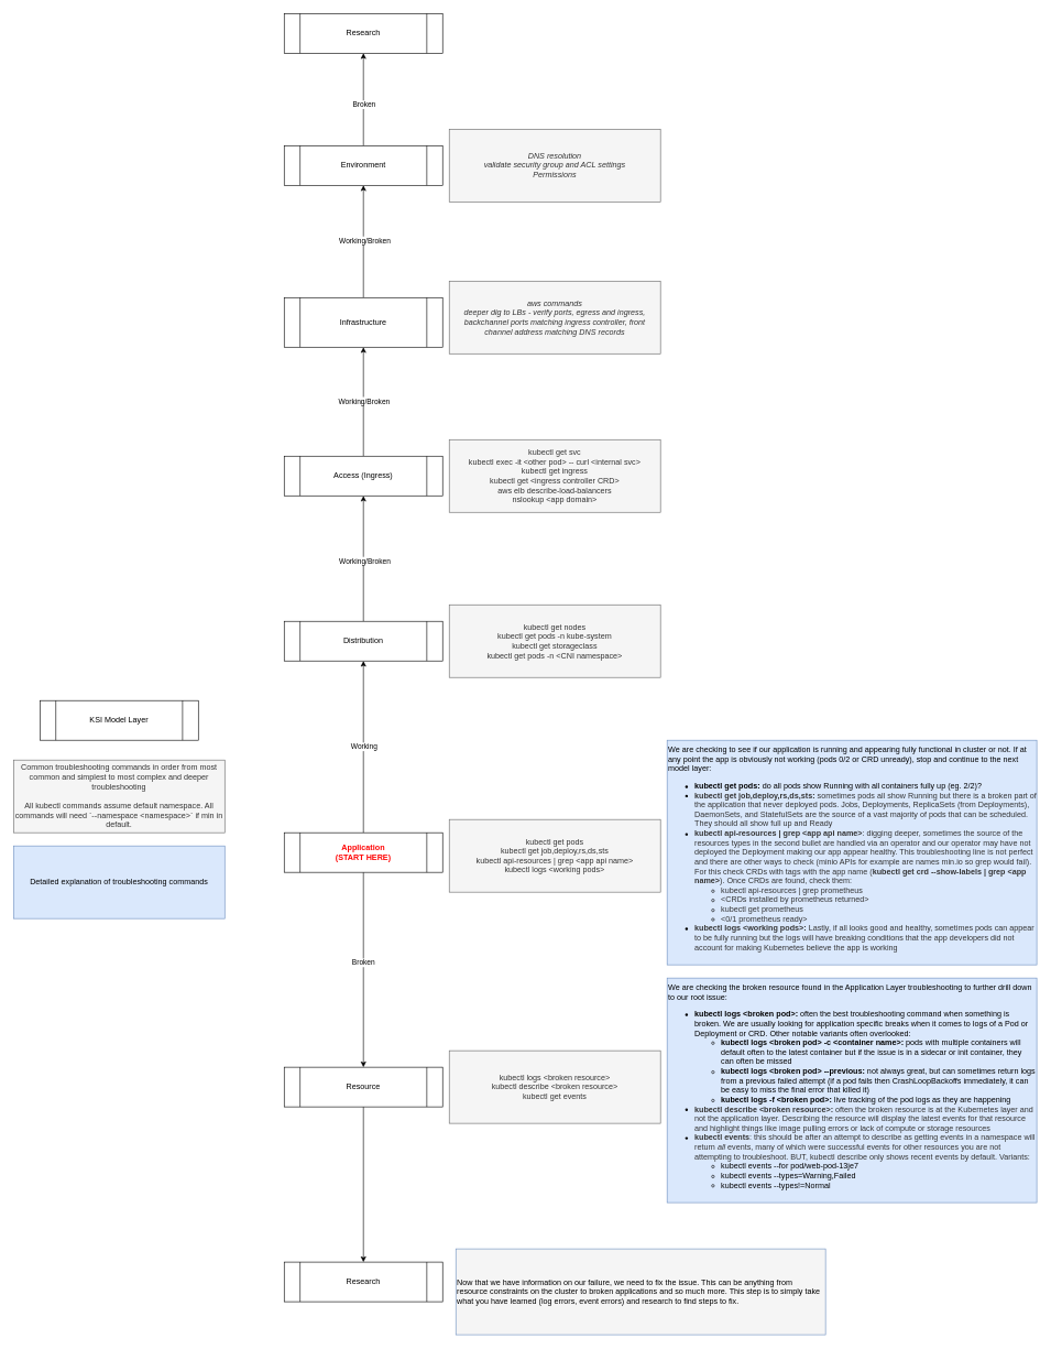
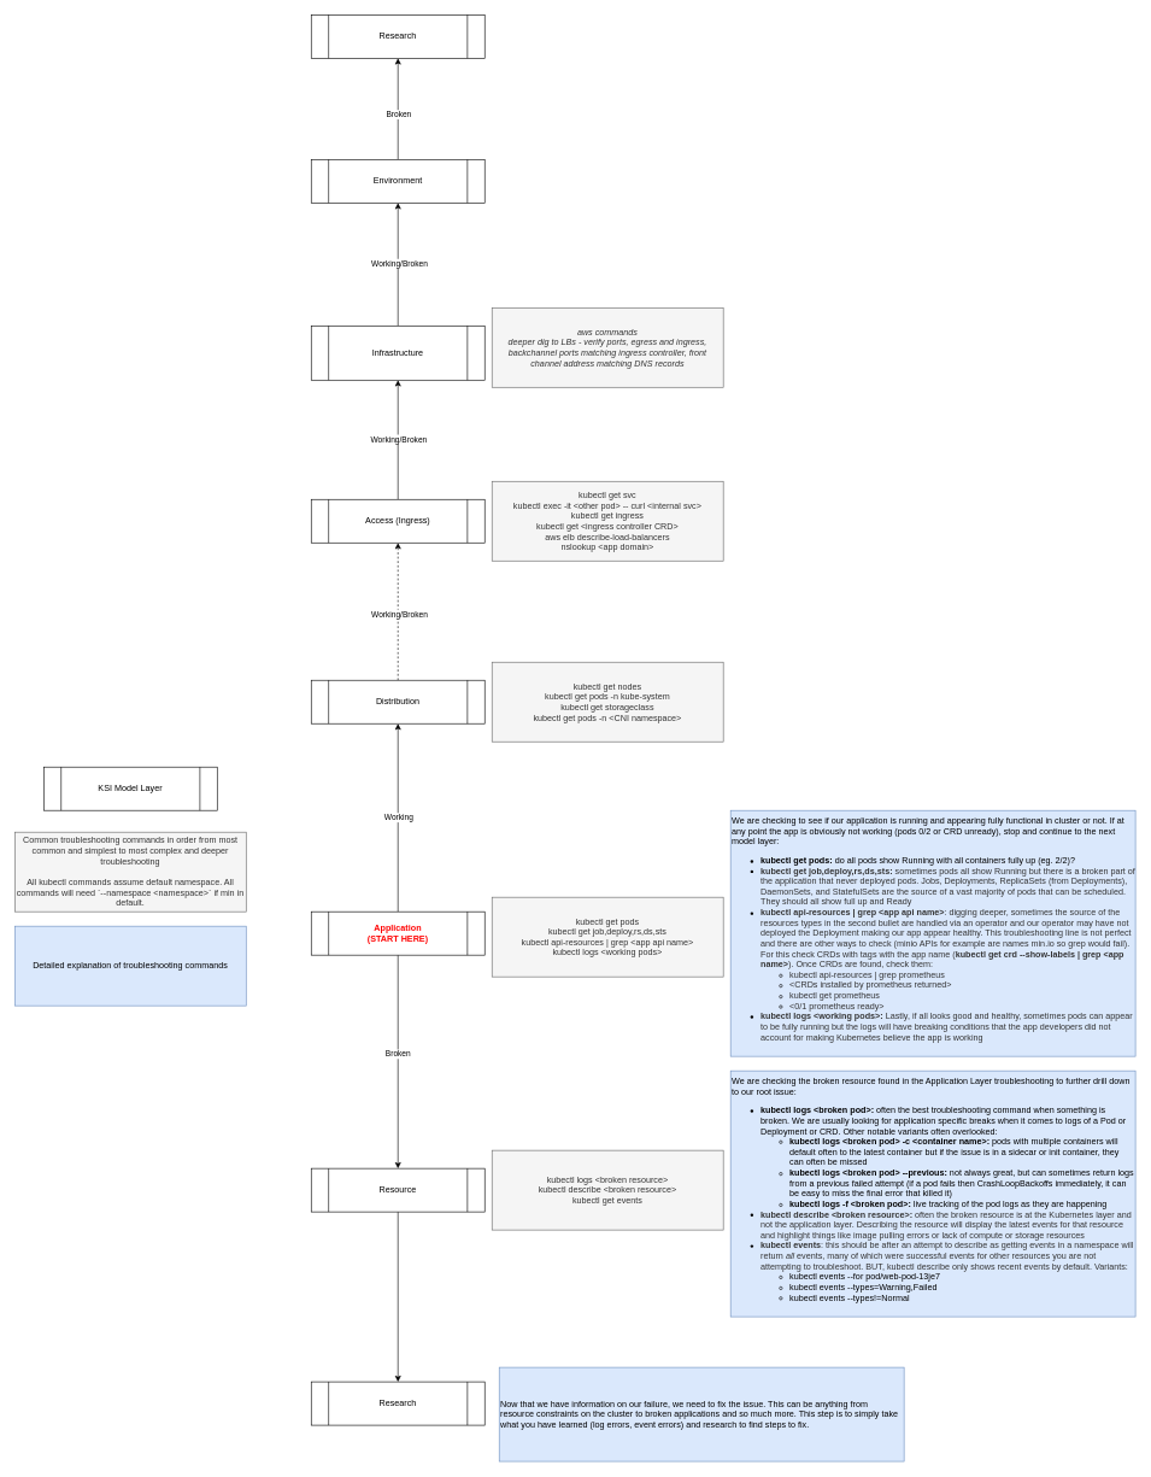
- <mxCell id="34" value="DNS resolution&lt;div&gt;validate security group and ACL settings&lt;br&gt;&lt;/div&gt;&lt;div&gt;Permissions&lt;/div&gt;" style="rounded=0;whiteSpace=wrap;html=1;fillColor=#f5f5f5;fontColor=#333333;strokeColor=#666666;fontStyle=2" vertex="1" parent="1"><mxGeometry x="680" y="195" width="320" height="110" as="geometry" /></mxCell>
- <mxCell id="17" style="edgeStyle=orthogonalEdgeStyle;rounded=0;orthogonalLoop=1;jettySize=auto;html=1;exitX=0.5;exitY=0;exitDx=0;exitDy=0;entryX=0.5;entryY=1;entryDx=0;entryDy=0;" edge="1" parent="1" source="19" target="30"><mxGeometry relative="1" as="geometry" /></mxCell>
+ <mxCell id="17" style="edgeStyle=orthogonalEdgeStyle;rounded=0;orthogonalLoop=1;jettySize=auto;html=1;exitX=0.5;exitY=0;exitDx=0;exitDy=0;entryX=0.5;entryY=1;entryDx=0;entryDy=0;dashed=1;" edge="1" parent="1" source="19" target="30"><mxGeometry relative="1" as="geometry" /></mxCell>
- <mxCell id="16" value="Now that we have information on our failure, we need to fix the issue. This can be anything from resource constraints on the cluster to broken applications and so much more. This step is to simply take what you have learned (log errors, event errors) and research to find steps to fix." style="rounded=0;whiteSpace=wrap;html=1;fillColor=#f5f5f5;strokeColor=#6c8ebf;align=left;" vertex="1" parent="1"><mxGeometry x="690" y="1890" width="560" height="130" as="geometry" /></mxCell>
+ <mxCell id="16" value="Now that we have information on our failure, we need to fix the issue. This can be anything from resource constraints on the cluster to broken applications and so much more. This step is to simply take what you have learned (log errors, event errors) and research to find steps to fix." style="rounded=0;whiteSpace=wrap;html=1;fillColor=#dae8fc;strokeColor=#6c8ebf;align=left;" vertex="1" parent="1"><mxGeometry x="690" y="1890" width="560" height="130" as="geometry" /></mxCell>
